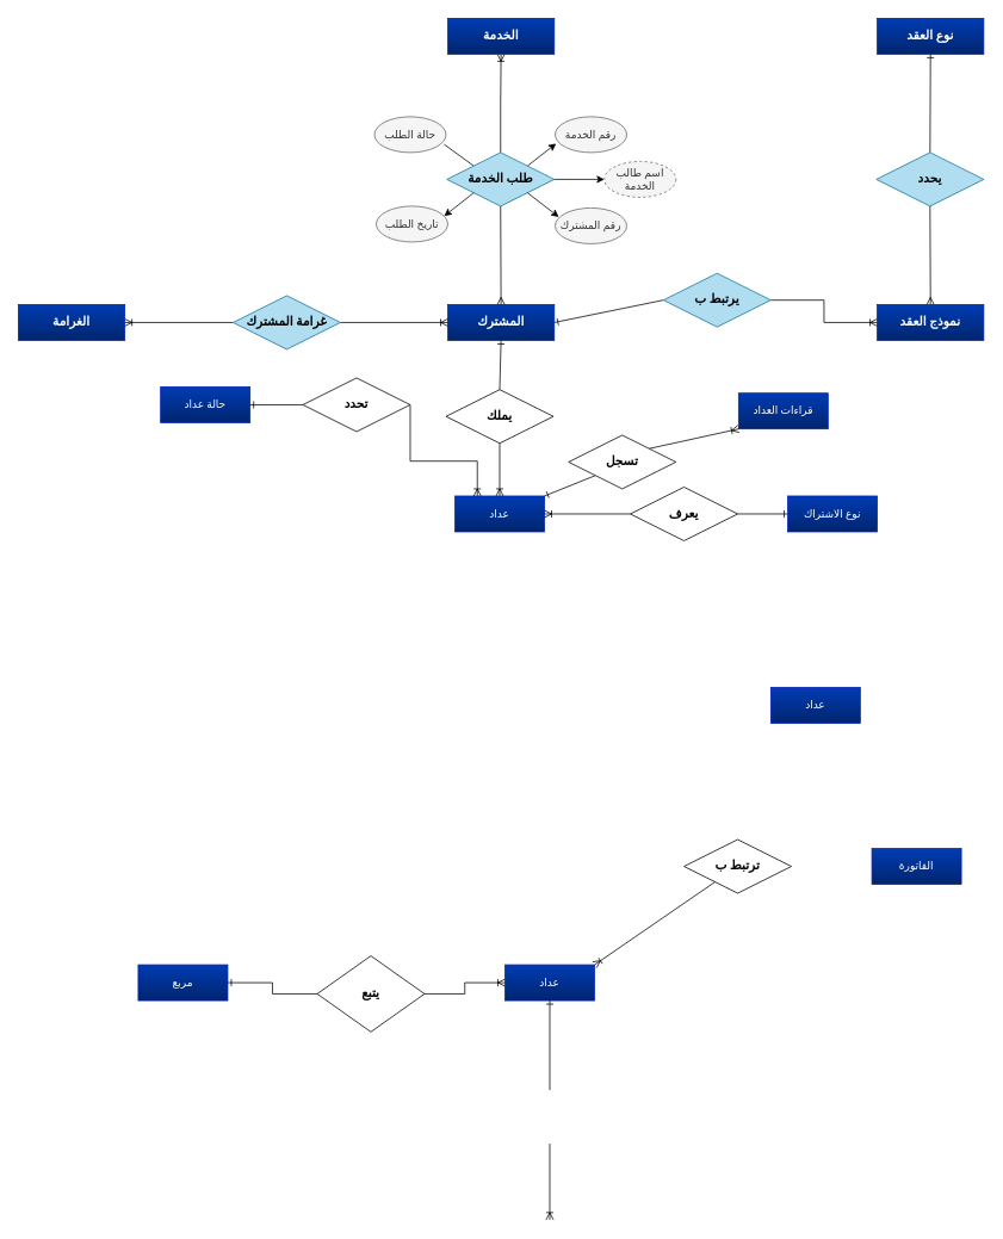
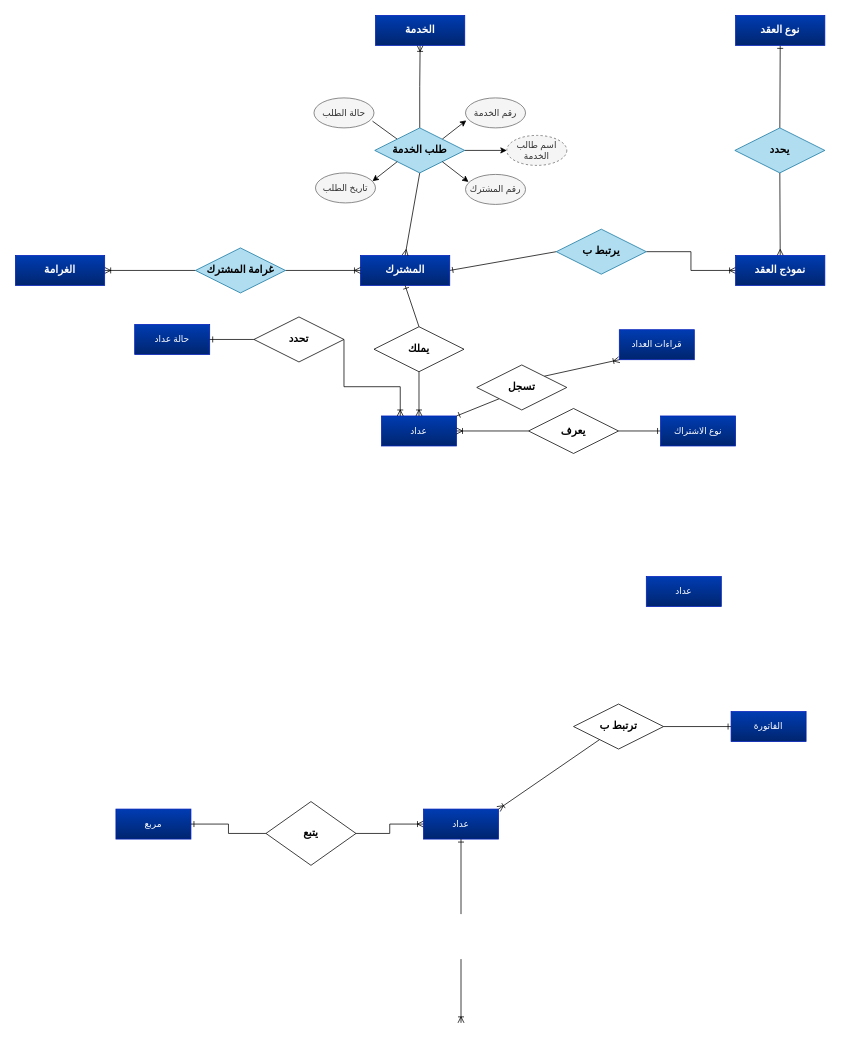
- <mxCell id="5" value="المشترك" style="whiteSpace=wrap;html=1;align=center;fontFamily=Times New Roman;fontSize=14;fontStyle=1;gradientDirection=south;shadow=0;glass=0;rounded=0;fillColor=#003CB3;strokeColor=#001DBC;verticalAlign=middle;fontColor=#ffffff;gradientColor=#00256E;" parent="1" vertex="1"><mxGeometry x="500" y="340" width="119" height="40" as="geometry" /></mxCell>
+ <mxCell id="5" value="المشترك" style="whiteSpace=wrap;html=1;align=center;fontFamily=Times New Roman;fontSize=14;fontStyle=1;gradientDirection=south;shadow=0;glass=0;rounded=0;fillColor=#003CB3;strokeColor=#001DBC;verticalAlign=middle;fontColor=#ffffff;gradientColor=#00256E;" parent="1" vertex="1"><mxGeometry x="480" y="340" width="119" height="40" as="geometry" /></mxCell>
+ <mxCell id="38" value="" style="edgeStyle=orthogonalEdgeStyle;rounded=0;orthogonalLoop=1;jettySize=auto;html=1;exitX=0;exitY=0.5;exitDx=0;exitDy=0;entryX=1;entryY=0.5;entryDx=0;entryDy=0;endArrow=none;startFill=0;startArrow=ERone;fontSize=14;spacingBottom=0;spacingLeft=20;fontStyle=1" parent="1" source="39" target="41" edge="1"><mxGeometry x="-0.333" y="-10" relative="1" as="geometry"><mxPoint as="offset" /></mxGeometry></mxCell>
